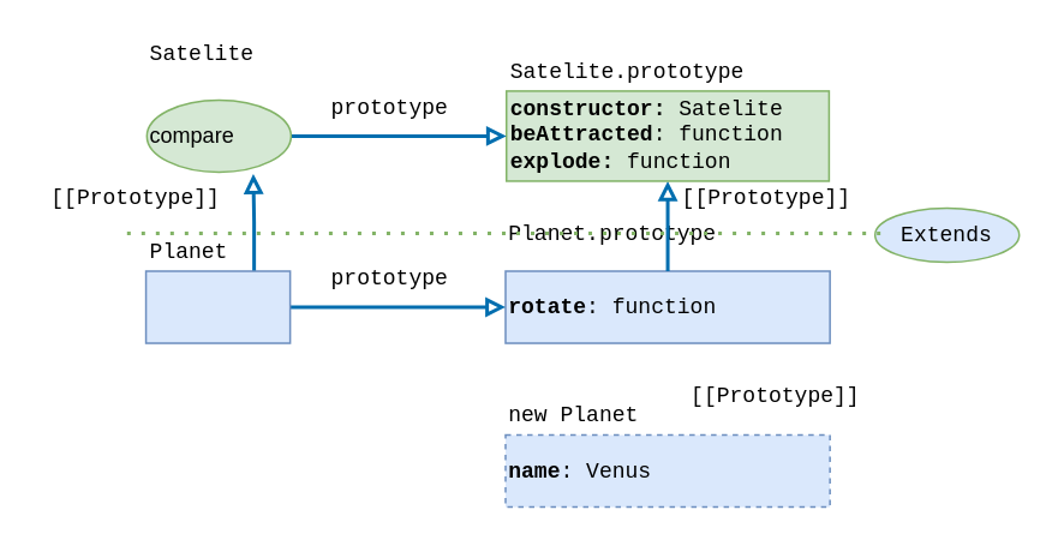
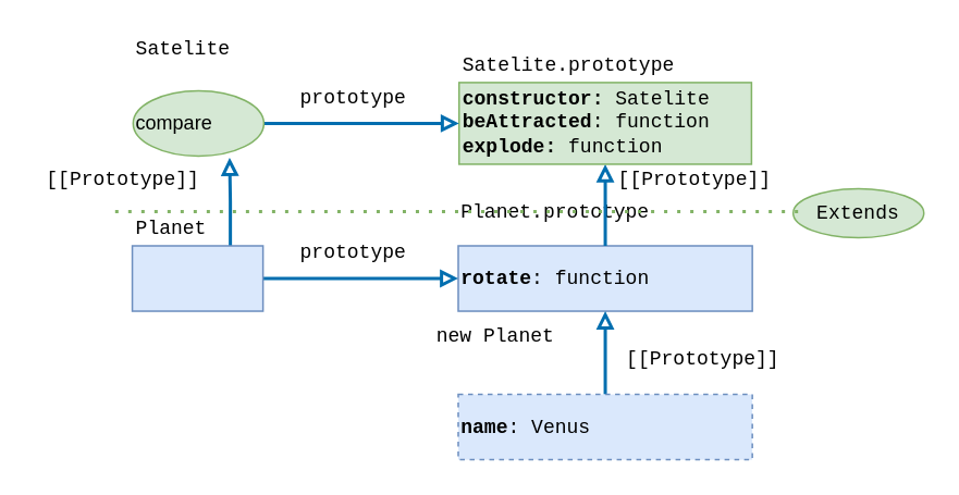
- <mxCell id="2" value="&lt;font face=&quot;Courier New&quot;&gt;Extends&lt;/font&gt;" style="ellipse;whiteSpace=wrap;html=1;fillColor=#dae8fc;strokeColor=#82b366;" vertex="1" parent="1"><mxGeometry x="485" y="115" width="80" height="30" as="geometry" /></mxCell>
+ <mxCell id="2" value="&lt;font face=&quot;Courier New&quot;&gt;Extends&lt;/font&gt;" style="ellipse;whiteSpace=wrap;html=1;fillColor=#d5e8d4;strokeColor=#82b366;" vertex="1" parent="1"><mxGeometry x="485" y="115" width="80" height="30" as="geometry" /></mxCell>
+ <mxCell id="13" style="edgeStyle=orthogonalEdgeStyle;rounded=0;orthogonalLoop=1;jettySize=auto;html=1;exitX=0.5;exitY=0;exitDx=0;exitDy=0;entryX=0.5;entryY=1;entryDx=0;entryDy=0;endArrow=block;endFill=0;strokeWidth=2;fillColor=#1ba1e2;strokeColor=#006EAF;" edge="1" parent="1" source="14" target="3"><mxGeometry relative="1" as="geometry" /></mxCell>
- <mxCell id="15" value="new Planet" style="text;html=1;strokeColor=none;fillColor=none;align=left;verticalAlign=middle;whiteSpace=wrap;rounded=0;fontFamily=Courier New;" vertex="1" parent="1"><mxGeometry x="280" y="221" width="80.5" height="20" as="geometry" /></mxCell>
+ <mxCell id="15" value="new Planet" style="text;html=1;strokeColor=none;fillColor=none;align=left;verticalAlign=middle;whiteSpace=wrap;rounded=0;fontFamily=Courier New;" vertex="1" parent="1"><mxGeometry x="265" y="196" width="80.5" height="20" as="geometry" /></mxCell>
